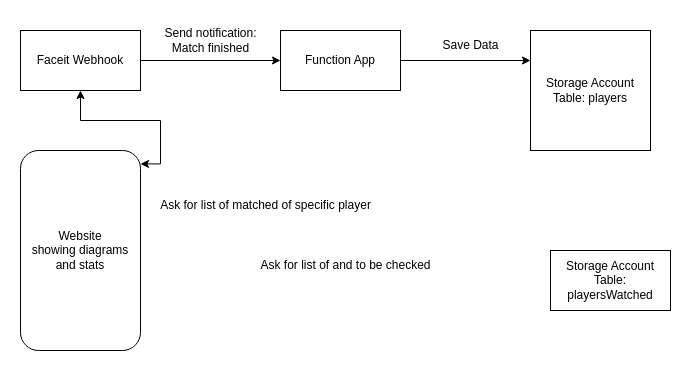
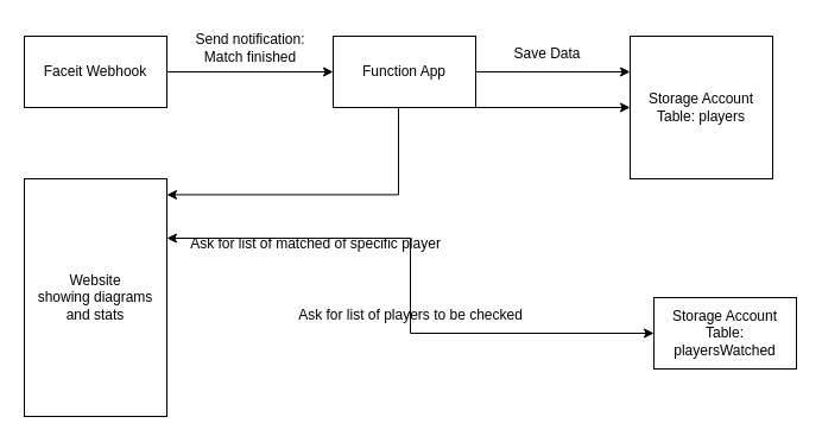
- <mxCell id="10" value="Save Data" style="text;html=1;align=center;verticalAlign=middle;resizable=0;points=[];autosize=1;strokeColor=none;fillColor=none;" vertex="1" parent="1"><mxGeometry x="430" y="30" width="80" height="30" as="geometry" /></mxCell>
+ <mxCell id="10" value="Save Data" style="text;html=1;align=center;verticalAlign=middle;resizable=0;points=[];autosize=1;strokeColor=none;fillColor=none;" vertex="1" parent="1"><mxGeometry x="420" y="30" width="80" height="30" as="geometry" /></mxCell>
- <mxCell id="7" style="edgeStyle=orthogonalEdgeStyle;rounded=0;orthogonalLoop=1;jettySize=auto;html=1;startArrow=classic;startFill=1;exitX=1;exitY=0.067;exitDx=0;exitDy=0;exitPerimeter=0;" edge="1" parent="1" source="8" target="3"><mxGeometry relative="1" as="geometry" /></mxCell>
+ <mxCell id="7" style="edgeStyle=orthogonalEdgeStyle;rounded=0;orthogonalLoop=1;jettySize=auto;html=1;entryX=0;entryY=0.5;entryDx=0;entryDy=0;startArrow=classic;startFill=1;exitX=1;exitY=0.067;exitDx=0;exitDy=0;exitPerimeter=0;" edge="1" parent="1" source="8" target="6"><mxGeometry relative="1" as="geometry" /></mxCell>
+ <mxCell id="11" style="edgeStyle=orthogonalEdgeStyle;rounded=0;orthogonalLoop=1;jettySize=auto;html=1;startArrow=classic;startFill=1;entryX=1;entryY=0.25;entryDx=0;entryDy=0;" edge="1" parent="1" source="12" target="8"><mxGeometry relative="1" as="geometry"><mxPoint x="190" y="410" as="targetPoint" /></mxGeometry></mxCell>
- <mxCell id="8" value="Website&lt;br&gt;showing diagrams and stats" style="whiteSpace=wrap;html=1;rounded=1;" vertex="1" parent="1"><mxGeometry x="20" y="150" width="120" height="200" as="geometry" /></mxCell>
+ <mxCell id="8" value="Website&lt;br&gt;showing diagrams and stats" style="whiteSpace=wrap;html=1;" vertex="1" parent="1"><mxGeometry x="20" y="150" width="120" height="200" as="geometry" /></mxCell>
- <mxCell id="13" value="Ask for list of and to be checked" style="text;html=1;align=center;verticalAlign=middle;resizable=0;points=[];autosize=1;strokeColor=none;fillColor=none;" vertex="1" parent="1"><mxGeometry x="240" y="250" width="210" height="30" as="geometry" /></mxCell>
+ <mxCell id="13" value="Ask for list of players to be checked" style="text;html=1;align=center;verticalAlign=middle;resizable=0;points=[];autosize=1;strokeColor=none;fillColor=none;" vertex="1" parent="1"><mxGeometry x="240" y="250" width="210" height="30" as="geometry" /></mxCell>
